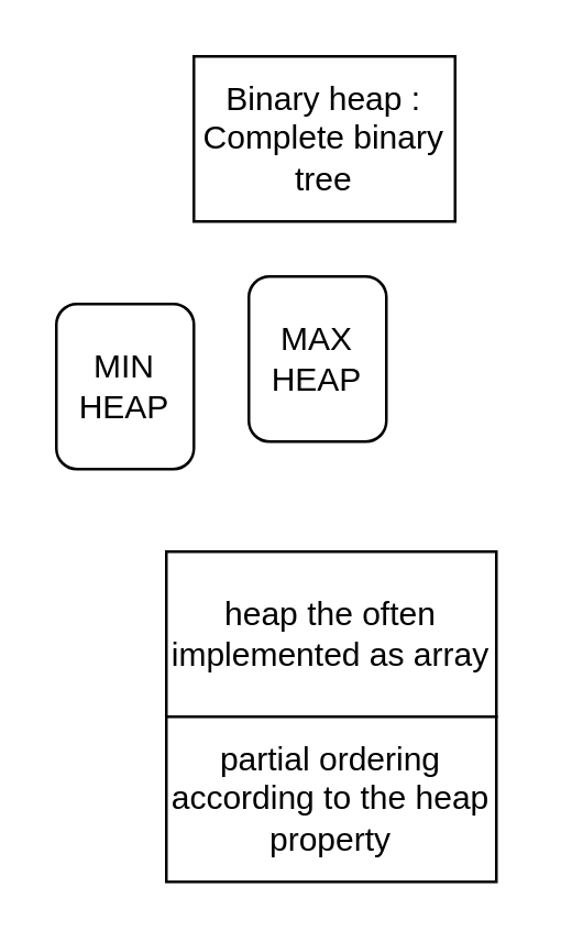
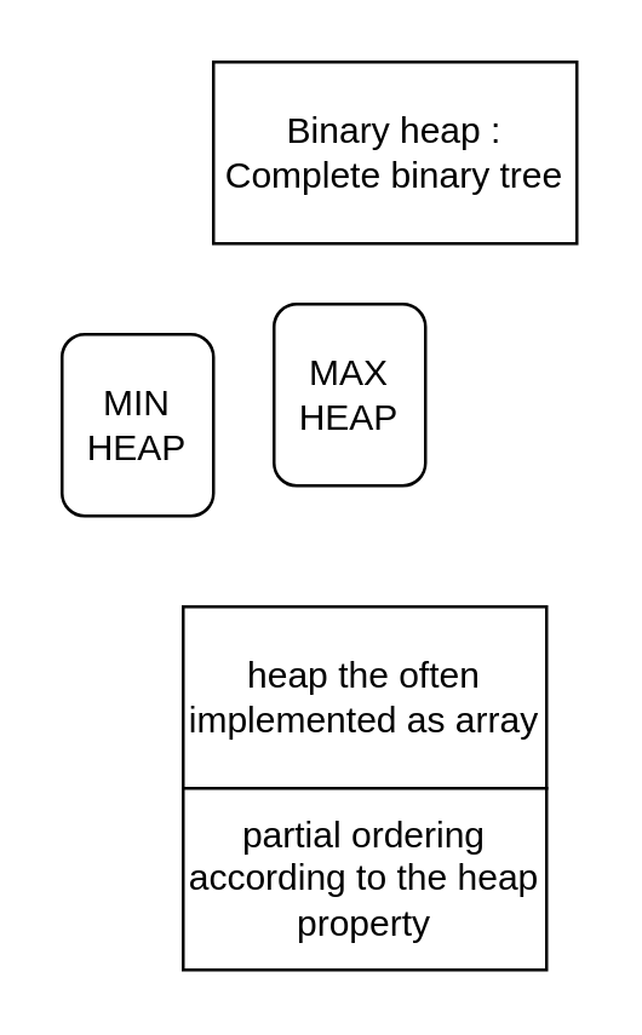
- <mxCell id="3" value="Binary heap : Complete binary tree" style="rounded=0;whiteSpace=wrap;html=1;" vertex="1" parent="1"><mxGeometry x="70" y="20" width="95" height="60" as="geometry" /></mxCell>
+ <mxCell id="3" value="Binary heap : Complete binary tree" style="rounded=0;whiteSpace=wrap;html=1;" vertex="1" parent="1"><mxGeometry x="70" y="20" width="120" height="60" as="geometry" /></mxCell>
